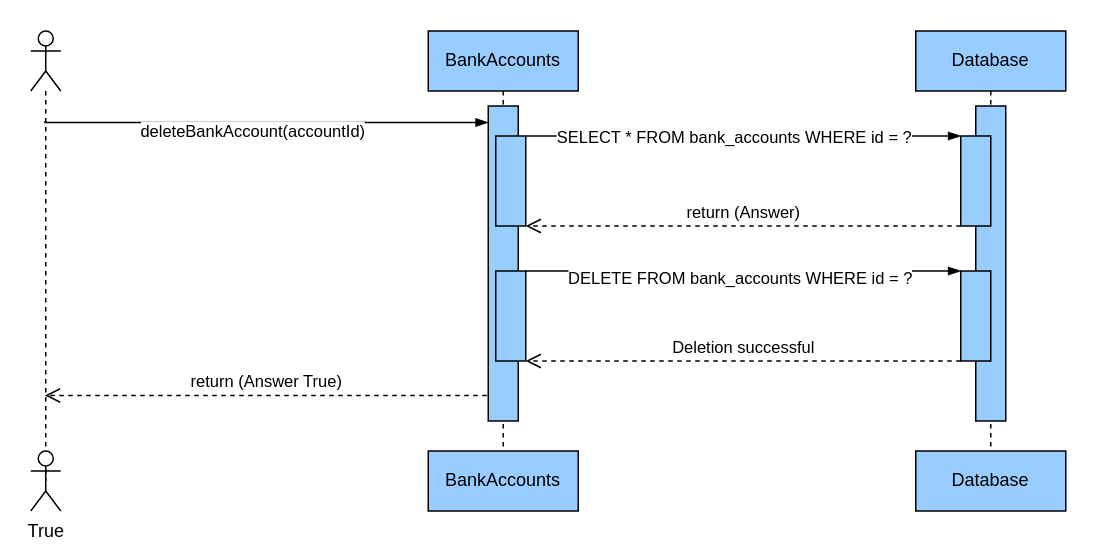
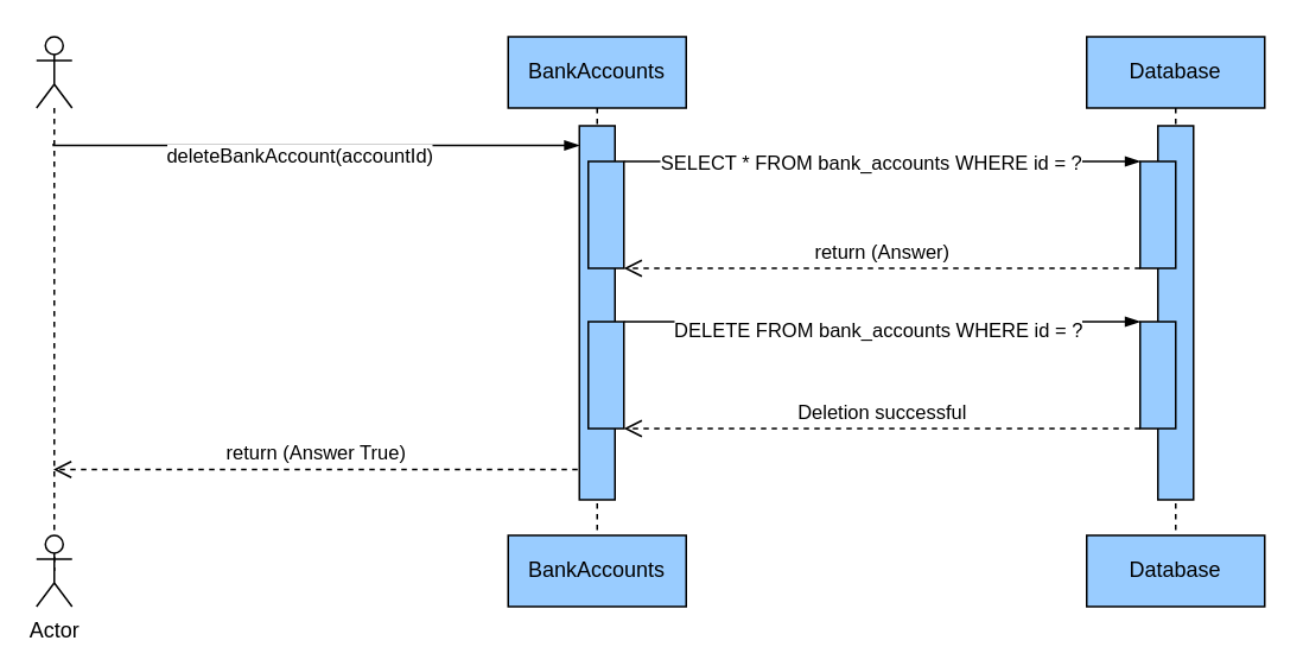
- <mxCell id="7" value="True" style="shape=umlActor;verticalLabelPosition=bottom;verticalAlign=top;html=1;outlineConnect=0;" parent="1" vertex="1"><mxGeometry x="20" y="300" width="20" height="40" as="geometry" /></mxCell>
+ <mxCell id="7" value="Actor" style="shape=umlActor;verticalLabelPosition=bottom;verticalAlign=top;html=1;outlineConnect=0;" parent="1" vertex="1"><mxGeometry x="20" y="300" width="20" height="40" as="geometry" /></mxCell>
